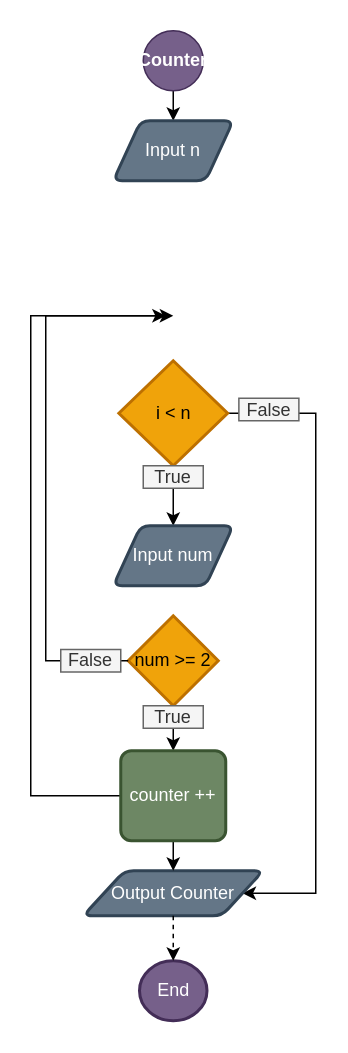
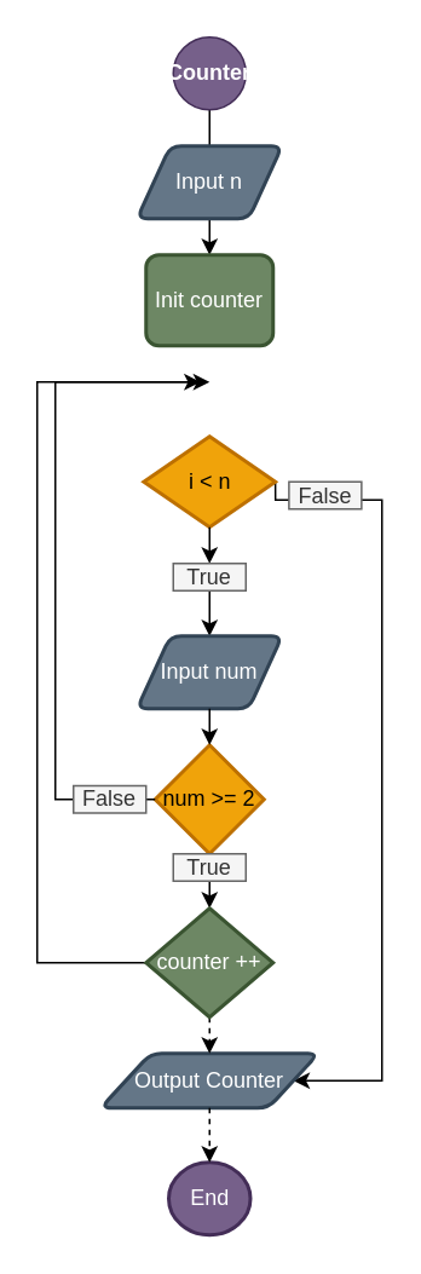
- <mxCell id="2" style="edgeStyle=orthogonalEdgeStyle;rounded=0;orthogonalLoop=1;jettySize=auto;html=1;exitX=0.5;exitY=1;exitDx=0;exitDy=0;entryX=0.5;entryY=0;entryDx=0;entryDy=0;" parent="1" source="3" target="5" edge="1"><mxGeometry relative="1" as="geometry" /></mxCell>
+ <mxCell id="2" style="edgeStyle=orthogonalEdgeStyle;rounded=0;orthogonalLoop=1;jettySize=auto;html=1;exitX=0.5;exitY=1;exitDx=0;exitDy=0;entryX=0.5;entryY=0;entryDx=0;entryDy=0;endArrow=none;" parent="1" source="3" target="5" edge="1"><mxGeometry relative="1" as="geometry" /></mxCell>
+ <mxCell id="4" style="edgeStyle=orthogonalEdgeStyle;rounded=0;orthogonalLoop=1;jettySize=auto;html=1;exitX=0.5;exitY=1;exitDx=0;exitDy=0;entryX=0.5;entryY=0;entryDx=0;entryDy=0;" parent="1" source="5" target="6" edge="1"><mxGeometry relative="1" as="geometry" /></mxCell>
+ <mxCell id="6" value="Init counter" style="rounded=1;whiteSpace=wrap;html=1;absoluteArcSize=1;arcSize=14;strokeWidth=2;fillColor=#6d8764;fontColor=#ffffff;strokeColor=#3A5431;" parent="1" vertex="1"><mxGeometry x="80" y="140" width="70" height="50" as="geometry" /></mxCell>
- <mxCell id="9" value="i &amp;lt; n" style="strokeWidth=2;html=1;shape=mxgraph.flowchart.decision;whiteSpace=wrap;fillColor=#f0a30a;fontColor=#000000;strokeColor=#BD7000;" parent="1" vertex="1"><mxGeometry x="78.75" y="240" width="72.5" height="70" as="geometry" /></mxCell>
+ <mxCell id="9" value="i &amp;lt; n" style="strokeWidth=2;html=1;shape=mxgraph.flowchart.decision;whiteSpace=wrap;fillColor=#f0a30a;fontColor=#000000;strokeColor=#BD7000;" parent="1" vertex="1"><mxGeometry x="78.75" y="240" width="72.5" height="50" as="geometry" /></mxCell>
+ <mxCell id="20" style="edgeStyle=orthogonalEdgeStyle;rounded=0;orthogonalLoop=1;jettySize=auto;html=1;exitX=0.5;exitY=1;exitDx=0;exitDy=0;entryX=0.5;entryY=0;entryDx=0;entryDy=0;entryPerimeter=0;" parent="1" source="10" target="16" edge="1"><mxGeometry relative="1" as="geometry" /></mxCell>
- <mxCell id="19" value="counter ++" style="rounded=1;whiteSpace=wrap;html=1;absoluteArcSize=1;arcSize=14;strokeWidth=2;fillColor=#6d8764;fontColor=#ffffff;strokeColor=#3A5431;" parent="1" vertex="1"><mxGeometry x="80" y="500" width="70" height="60" as="geometry" /></mxCell>
+ <mxCell id="19" value="counter ++" style="rhombus;whiteSpace=wrap;html=1;absoluteArcSize=1;arcSize=14;strokeWidth=2;fillColor=#6d8764;fontColor=#ffffff;strokeColor=#3A5431;" parent="1" vertex="1"><mxGeometry x="80" y="500" width="70" height="60" as="geometry" /></mxCell>
- <mxCell id="18" style="edgeStyle=orthogonalEdgeStyle;rounded=0;orthogonalLoop=1;jettySize=auto;html=1;exitX=0.5;exitY=1;exitDx=0;exitDy=0;entryX=0.5;entryY=0;entryDx=0;entryDy=0;" parent="1" source="19" target="11" edge="1"><mxGeometry relative="1" as="geometry" /></mxCell>
+ <mxCell id="18" style="edgeStyle=orthogonalEdgeStyle;rounded=0;orthogonalLoop=1;jettySize=auto;html=1;exitX=0.5;exitY=1;exitDx=0;exitDy=0;entryX=0.5;entryY=0;entryDx=0;entryDy=0;dashed=1;" parent="1" source="19" target="11" edge="1"><mxGeometry relative="1" as="geometry" /></mxCell>
